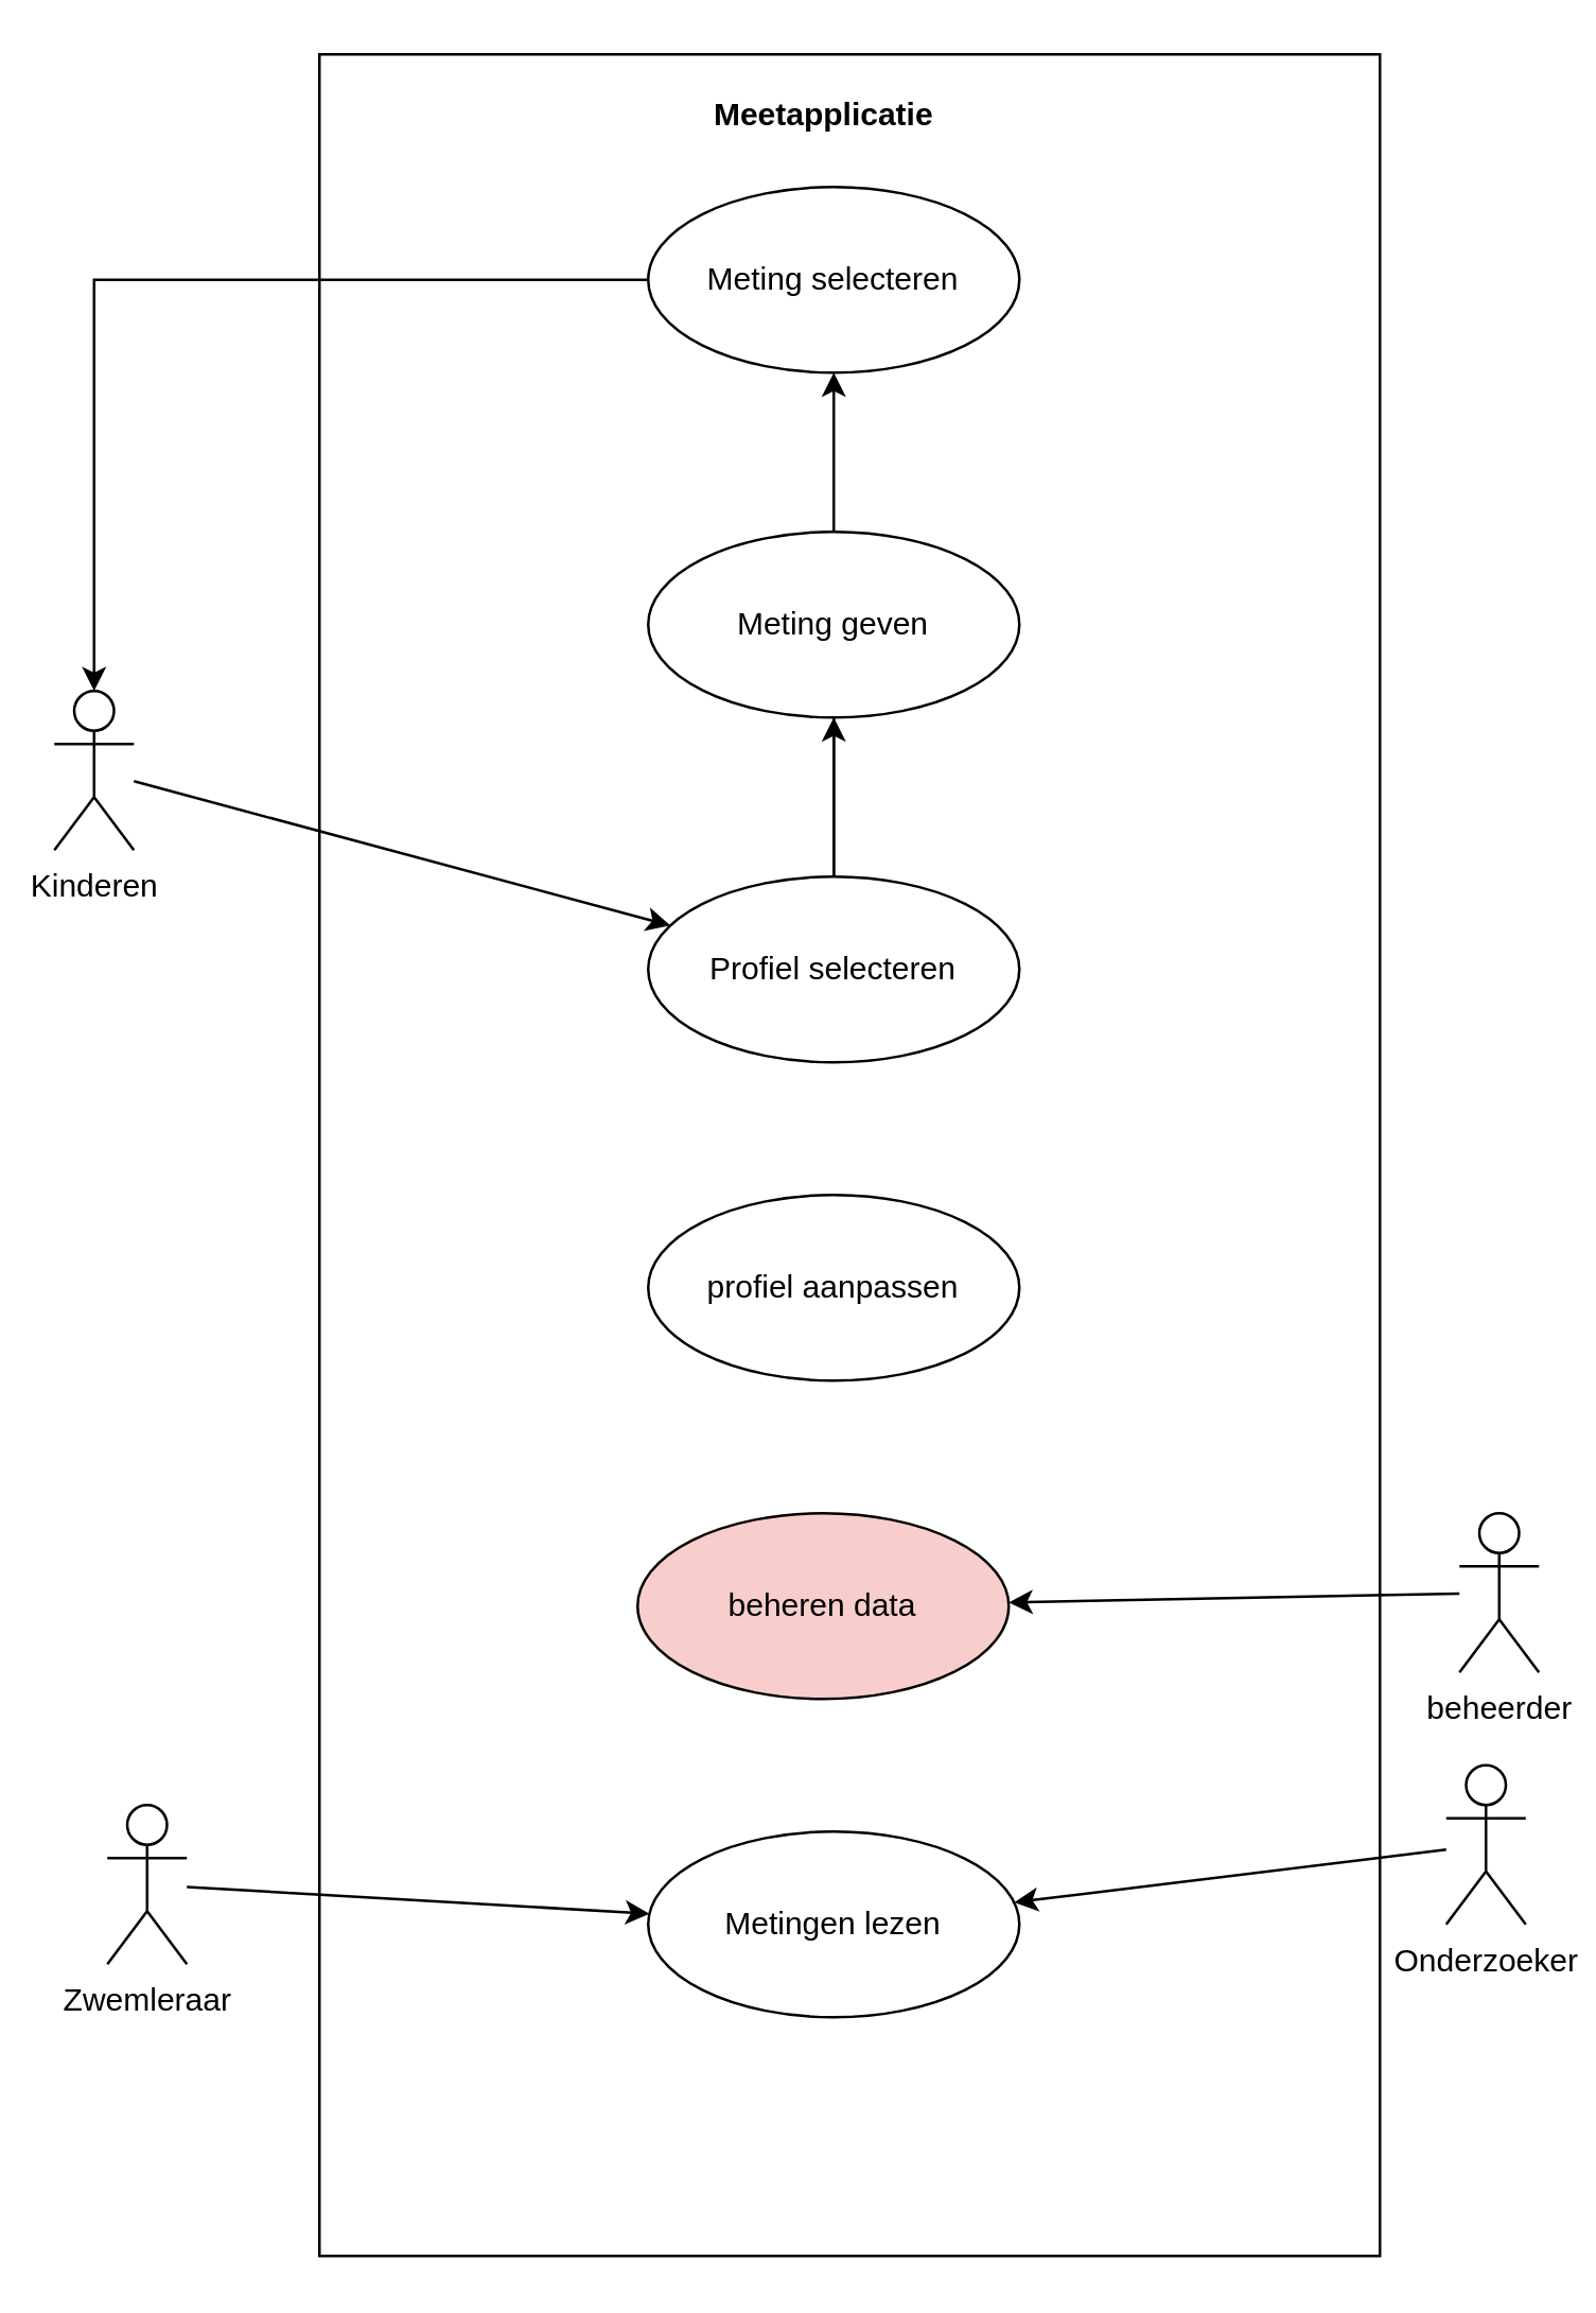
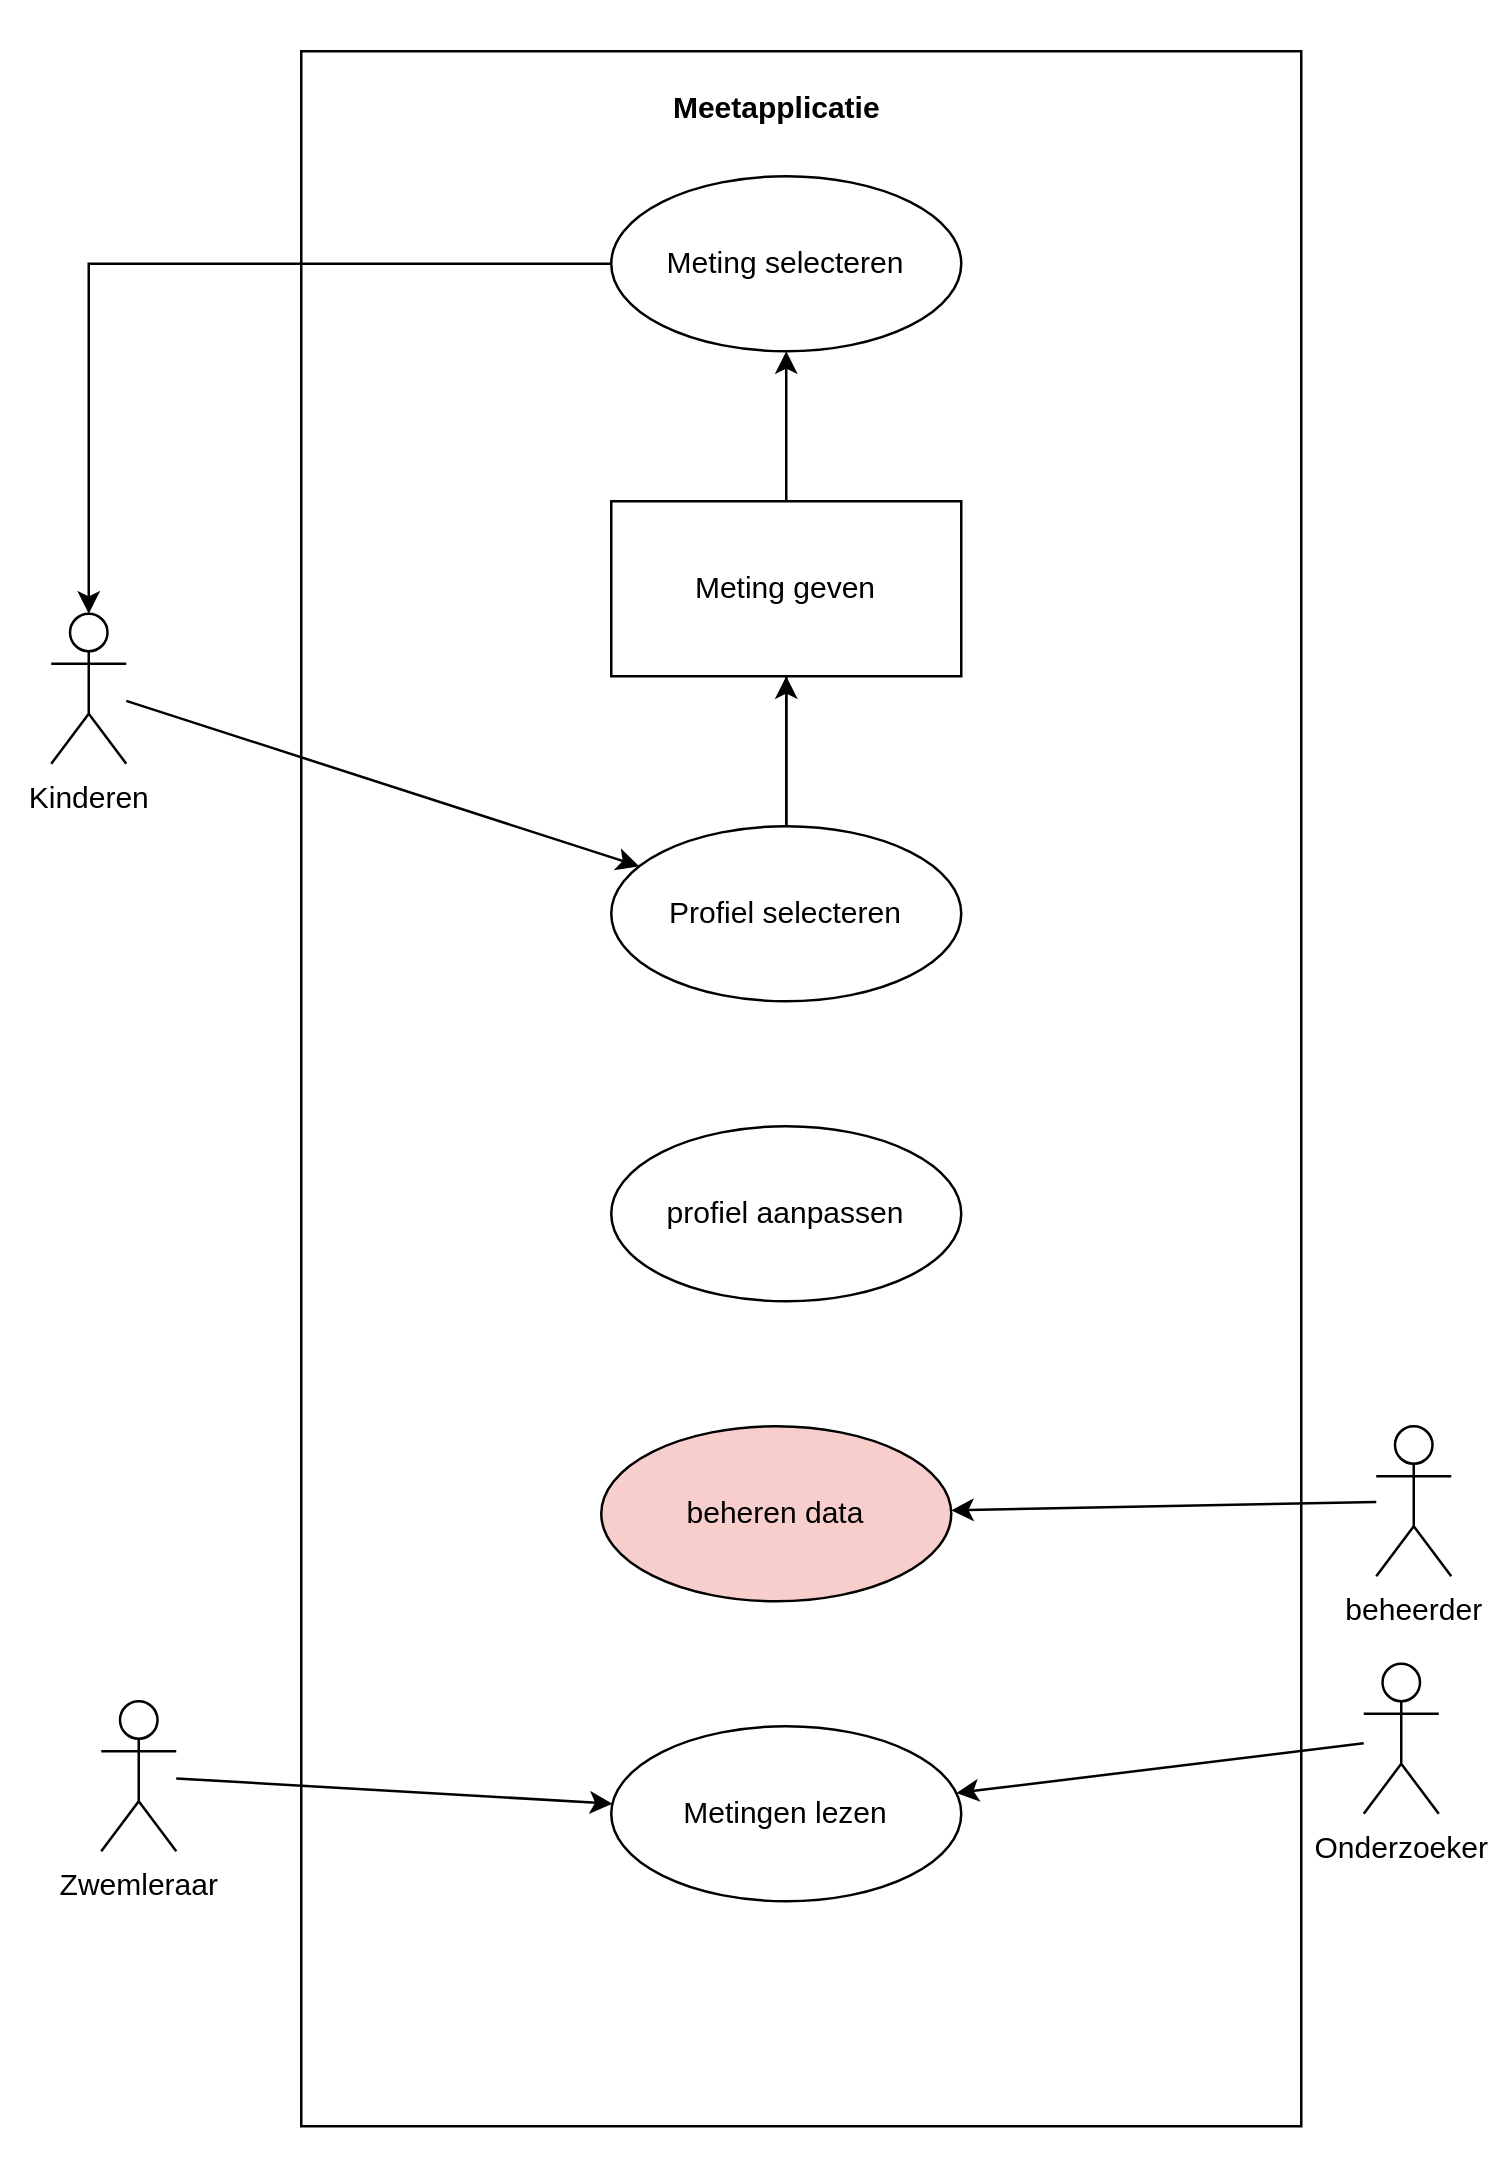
- <mxCell id="14" value="Meting geven" style="ellipse;whiteSpace=wrap;html=1;" vertex="1" parent="1"><mxGeometry x="244" y="200" width="140" height="70" as="geometry" /></mxCell>
+ <mxCell id="14" value="Meting geven" style="whiteSpace=wrap;html=1;rounded=0;" vertex="1" parent="1"><mxGeometry x="244" y="200" width="140" height="70" as="geometry" /></mxCell>
- <mxCell id="4" value="Kinderen" style="shape=umlActor;verticalLabelPosition=bottom;verticalAlign=top;html=1;outlineConnect=0;" vertex="1" parent="1"><mxGeometry x="20" y="260" width="30" height="60" as="geometry" /></mxCell>
+ <mxCell id="4" value="Kinderen" style="shape=umlActor;verticalLabelPosition=bottom;verticalAlign=top;html=1;outlineConnect=0;" vertex="1" parent="1"><mxGeometry x="20" y="245" width="30" height="60" as="geometry" /></mxCell>
